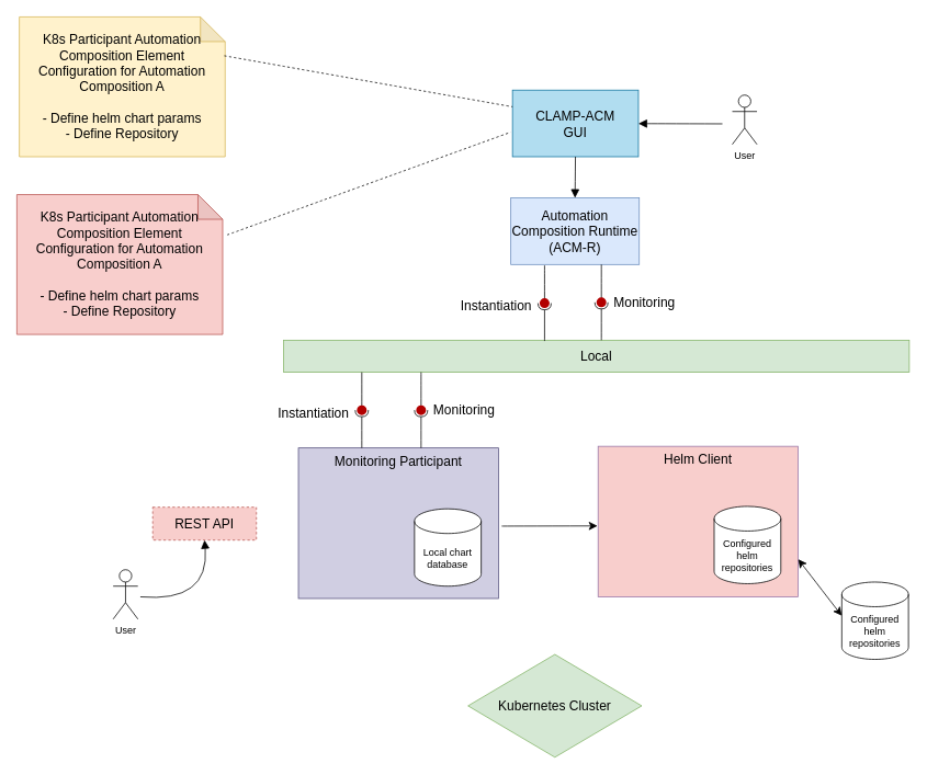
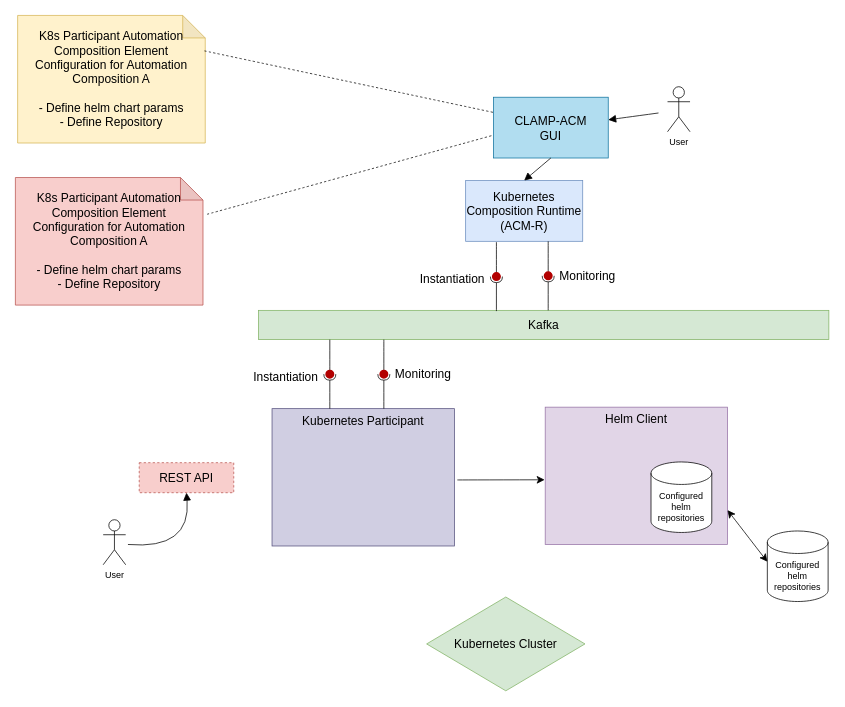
- <mxCell id="2" value="CLAMP-ACM&lt;br&gt;GUI" style="rounded=0;whiteSpace=wrap;html=1;fontSize=16;fillColor=#b1ddf0;strokeColor=#10739e;" parent="1" vertex="1"><mxGeometry x="622" y="109" width="153" height="81" as="geometry" /></mxCell>
+ <mxCell id="2" value="CLAMP-ACM&lt;br&gt;GUI" style="rounded=0;whiteSpace=wrap;html=1;fontSize=16;fillColor=#b1ddf0;strokeColor=#10739e;" parent="1" vertex="1"><mxGeometry x="657" y="129" width="153" height="81" as="geometry" /></mxCell>
- <mxCell id="3" value="Automation Composition Runtime (ACM-R)" style="rounded=0;whiteSpace=wrap;html=1;fontSize=16;fillColor=#dae8fc;strokeColor=#6c8ebf;" parent="1" vertex="1"><mxGeometry x="620" y="240" width="156" height="81" as="geometry" /></mxCell>
+ <mxCell id="3" value="Kubernetes Composition Runtime (ACM-R)" style="rounded=0;whiteSpace=wrap;html=1;fontSize=16;fillColor=#dae8fc;strokeColor=#6c8ebf;" parent="1" vertex="1"><mxGeometry x="620" y="240" width="156" height="81" as="geometry" /></mxCell>
- <mxCell id="4" value="Local" style="rounded=0;whiteSpace=wrap;html=1;fontSize=16;fillColor=#d5e8d4;strokeColor=#82b366;" parent="1" vertex="1"><mxGeometry x="344" y="413" width="760" height="39" as="geometry" /></mxCell>
+ <mxCell id="4" value="Kafka" style="rounded=0;whiteSpace=wrap;html=1;fontSize=16;fillColor=#d5e8d4;strokeColor=#82b366;" parent="1" vertex="1"><mxGeometry x="344" y="413" width="760" height="39" as="geometry" /></mxCell>
- <mxCell id="5" value="Monitoring Participant" style="rounded=0;whiteSpace=wrap;html=1;fontSize=16;fillColor=#d0cee2;strokeColor=#56517e;verticalAlign=top;" parent="1" vertex="1"><mxGeometry x="362" y="544" width="243" height="183" as="geometry" /></mxCell>
+ <mxCell id="5" value="Kubernetes Participant" style="rounded=0;whiteSpace=wrap;html=1;fontSize=16;fillColor=#d0cee2;strokeColor=#56517e;verticalAlign=top;" parent="1" vertex="1"><mxGeometry x="362" y="544" width="243" height="183" as="geometry" /></mxCell>
- <mxCell id="31" value="Helm Client" style="rounded=0;whiteSpace=wrap;html=1;fontSize=16;fillColor=#f8cecc;strokeColor=#9673a6;verticalAlign=top;" parent="1" vertex="1"><mxGeometry x="726" y="542" width="243" height="183" as="geometry" /></mxCell>
+ <mxCell id="31" value="Helm Client" style="rounded=0;whiteSpace=wrap;html=1;fontSize=16;fillColor=#e1d5e7;strokeColor=#9673a6;verticalAlign=top;" parent="1" vertex="1"><mxGeometry x="726" y="542" width="243" height="183" as="geometry" /></mxCell>
- <mxCell id="30" value="Local chart database" style="shape=cylinder3;whiteSpace=wrap;html=1;boundedLbl=1;backgroundOutline=1;size=15;" parent="1" vertex="1"><mxGeometry x="503" y="618" width="81" height="94" as="geometry" /></mxCell>
